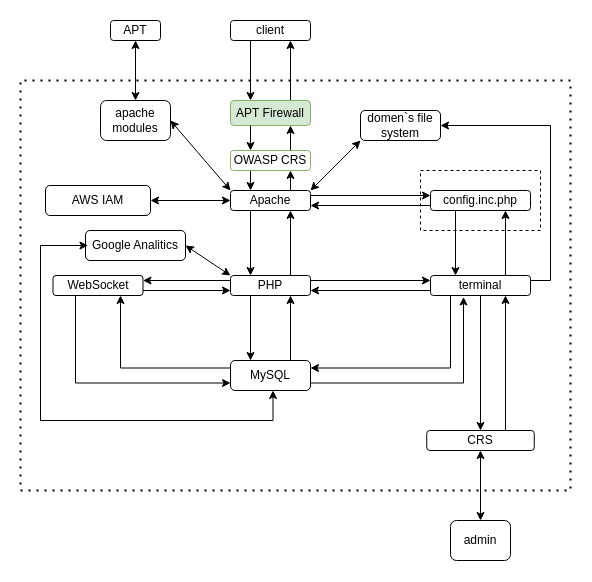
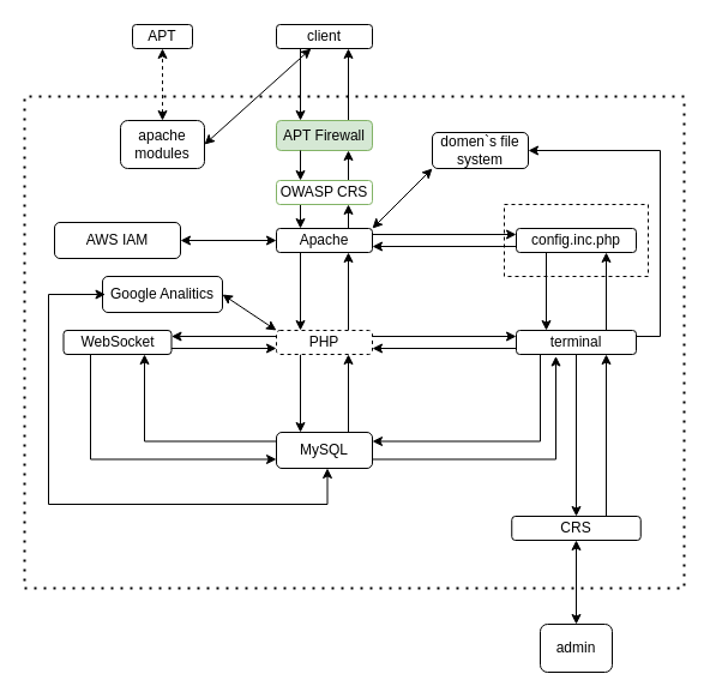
- <mxCell id="30" value="" style="endArrow=classic;startArrow=classic;html=1;rounded=0;entryX=0.5;entryY=1;entryDx=0;entryDy=0;exitX=0.5;exitY=0;exitDx=0;exitDy=0;" edge="1" parent="1" source="8" target="9"><mxGeometry width="50" height="50" relative="1" as="geometry"><mxPoint x="170" y="170" as="sourcePoint" /><mxPoint x="220" y="120" as="targetPoint" /></mxGeometry></mxCell>
+ <mxCell id="30" value="" style="endArrow=classic;startArrow=classic;html=1;rounded=0;entryX=0.5;entryY=1;entryDx=0;entryDy=0;exitX=0.5;exitY=0;exitDx=0;exitDy=0;dashed=1;" edge="1" parent="1" source="8" target="9"><mxGeometry width="50" height="50" relative="1" as="geometry"><mxPoint x="170" y="170" as="sourcePoint" /><mxPoint x="220" y="120" as="targetPoint" /></mxGeometry></mxCell>
- <mxCell id="29" value="" style="endArrow=classic;startArrow=classic;html=1;rounded=0;exitX=1;exitY=0.5;exitDx=0;exitDy=0;entryX=0;entryY=0;entryDx=0;entryDy=0;" edge="1" parent="1" source="8" target="7"><mxGeometry width="50" height="50" relative="1" as="geometry"><mxPoint x="230" y="320" as="sourcePoint" /><mxPoint x="280" y="270" as="targetPoint" /></mxGeometry></mxCell>
+ <mxCell id="29" value="" style="endArrow=classic;startArrow=classic;html=1;rounded=0;exitX=1;exitY=0.5;exitDx=0;exitDy=0;" edge="1" parent="1" source="8" target="3"><mxGeometry width="50" height="50" relative="1" as="geometry"><mxPoint x="230" y="320" as="sourcePoint" /><mxPoint x="280" y="270" as="targetPoint" /></mxGeometry></mxCell>
- <mxCell id="14" value="PHP" style="rounded=1;whiteSpace=wrap;html=1;" vertex="1" parent="1"><mxGeometry x="230" y="275" width="80" height="20" as="geometry" /></mxCell>
+ <mxCell id="14" value="PHP" style="rounded=1;whiteSpace=wrap;html=1;dashed=1;" vertex="1" parent="1"><mxGeometry x="230" y="275" width="80" height="20" as="geometry" /></mxCell>
